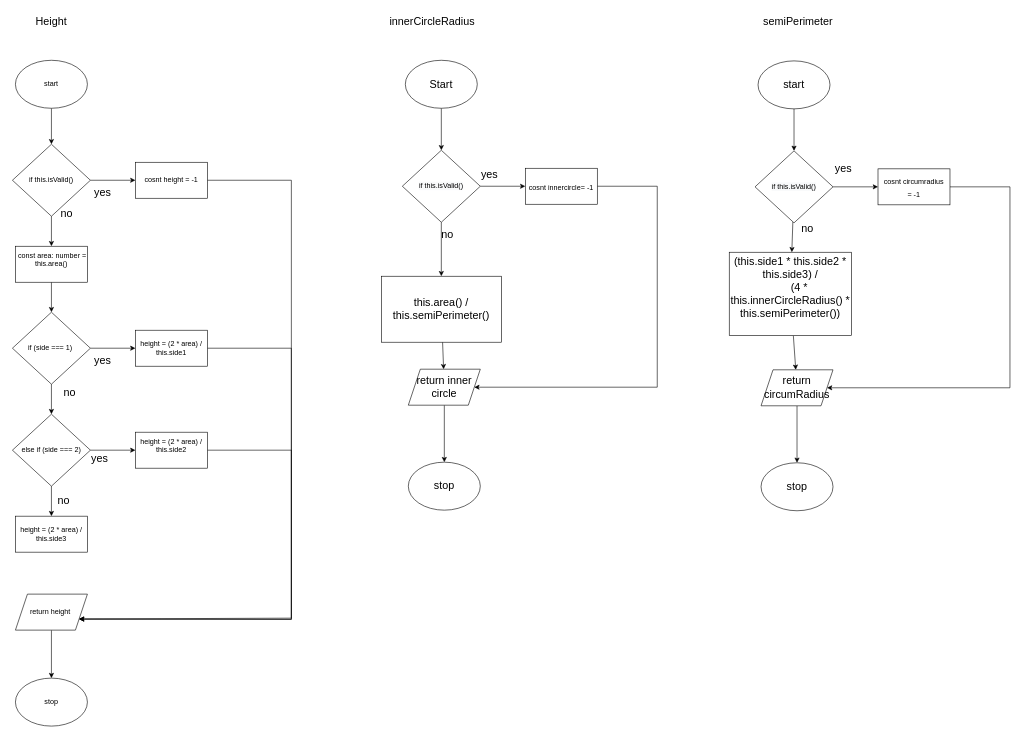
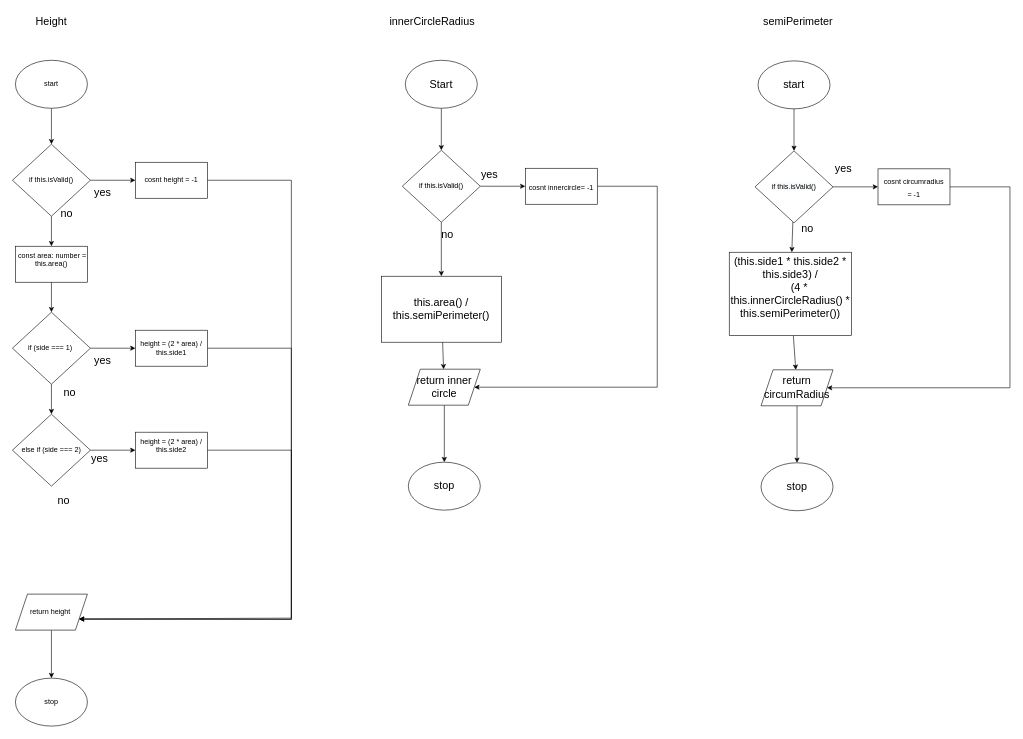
- <mxCell id="5" value="" style="edgeStyle=none;html=1;fontSize=18;" edge="1" parent="1" source="7" target="16"><mxGeometry relative="1" as="geometry" /></mxCell>
- <mxCell id="16" value="&lt;div&gt;height = (2 * area) / this.side3&lt;/div&gt;" style="rounded=0;whiteSpace=wrap;html=1;" vertex="1" parent="1"><mxGeometry x="25" y="860" width="120" height="60" as="geometry" /></mxCell>
